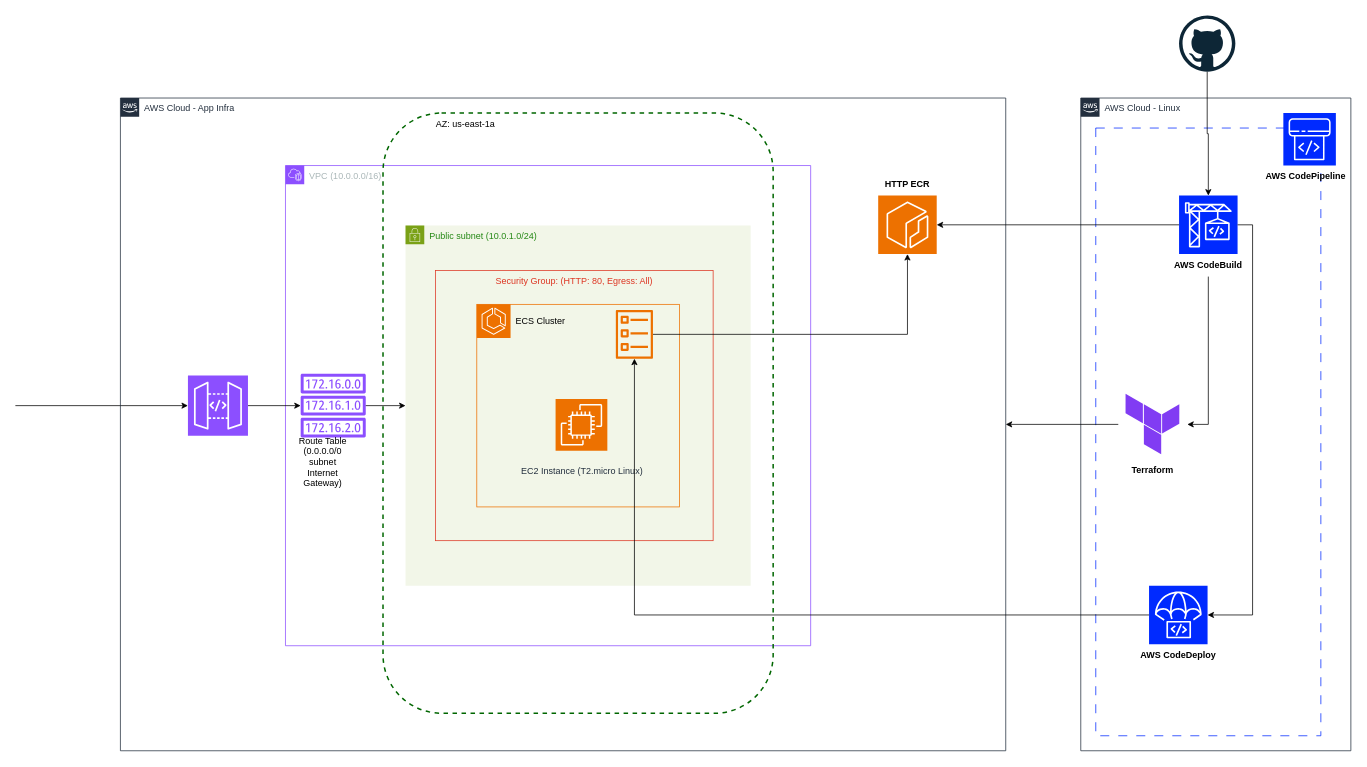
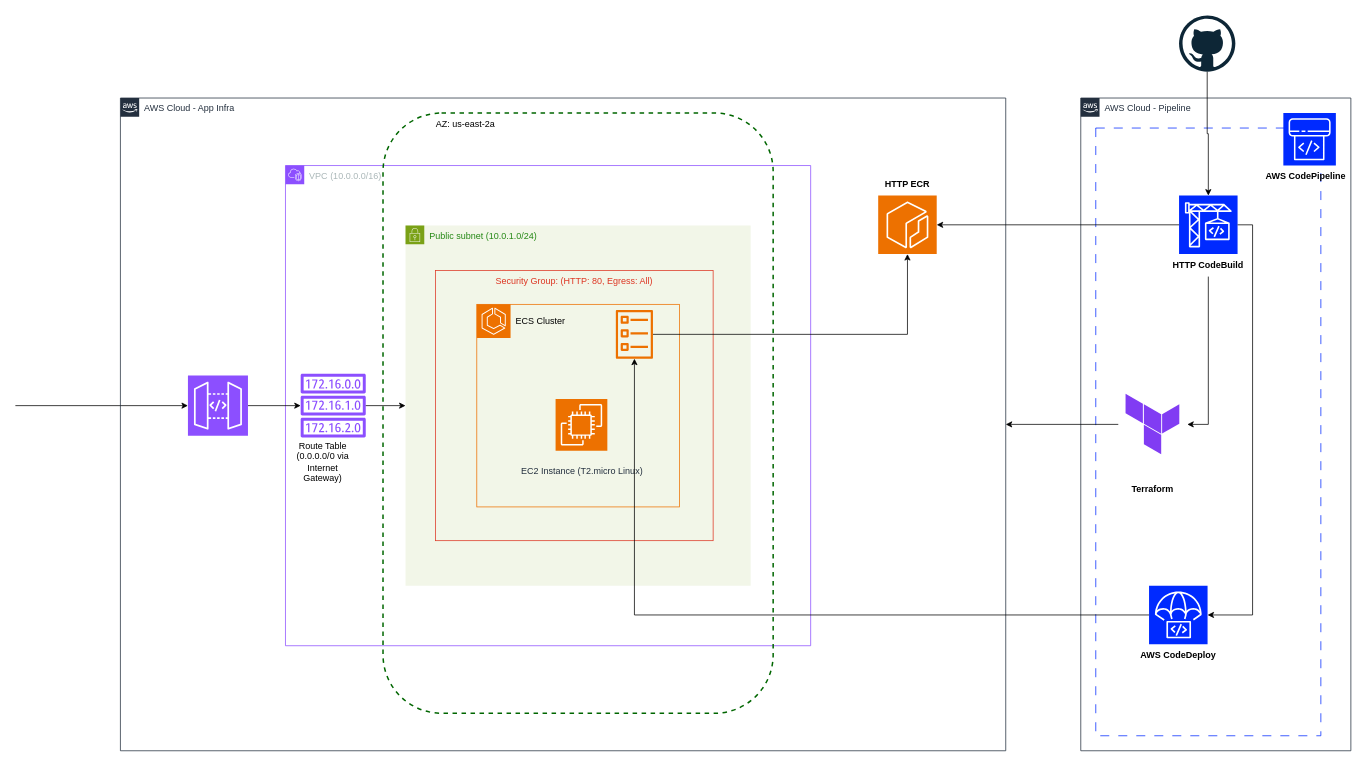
- <mxCell id="19" value="AWS Cloud - Linux" style="points=[[0,0],[0.25,0],[0.5,0],[0.75,0],[1,0],[1,0.25],[1,0.5],[1,0.75],[1,1],[0.75,1],[0.5,1],[0.25,1],[0,1],[0,0.75],[0,0.5],[0,0.25]];outlineConnect=0;gradientColor=none;html=1;whiteSpace=wrap;fontSize=12;fontStyle=0;container=1;pointerEvents=0;collapsible=0;recursiveResize=0;shape=mxgraph.aws4.group;grIcon=mxgraph.aws4.group_aws_cloud_alt;strokeColor=#232F3E;fillColor=none;verticalAlign=top;align=left;spacingLeft=30;fontColor=#232F3E;dashed=0;" vertex="1" parent="1"><mxGeometry x="1440" y="130" width="360" height="870" as="geometry" /></mxCell>
+ <mxCell id="19" value="AWS Cloud - Pipeline" style="points=[[0,0],[0.25,0],[0.5,0],[0.75,0],[1,0],[1,0.25],[1,0.5],[1,0.75],[1,1],[0.75,1],[0.5,1],[0.25,1],[0,1],[0,0.75],[0,0.5],[0,0.25]];outlineConnect=0;gradientColor=none;html=1;whiteSpace=wrap;fontSize=12;fontStyle=0;container=1;pointerEvents=0;collapsible=0;recursiveResize=0;shape=mxgraph.aws4.group;grIcon=mxgraph.aws4.group_aws_cloud_alt;strokeColor=#232F3E;fillColor=none;verticalAlign=top;align=left;spacingLeft=30;fontColor=#232F3E;dashed=0;" vertex="1" parent="1"><mxGeometry x="1440" y="130" width="360" height="870" as="geometry" /></mxCell>
- <mxCell id="5" value="AZ:&amp;nbsp;us-east-1a" style="text;html=1;align=center;verticalAlign=middle;whiteSpace=wrap;rounded=0;" vertex="1" parent="2"><mxGeometry x="150" y="-70" width="180" height="30" as="geometry" /></mxCell>
+ <mxCell id="5" value="AZ:&amp;nbsp;us-east-2a" style="text;html=1;align=center;verticalAlign=middle;whiteSpace=wrap;rounded=0;" vertex="1" parent="2"><mxGeometry x="150" y="-70" width="180" height="30" as="geometry" /></mxCell>
- <mxCell id="29" value="AWS CodeBuild" style="text;html=1;align=center;verticalAlign=middle;whiteSpace=wrap;rounded=0;fontStyle=1" vertex="1" parent="19"><mxGeometry x="110" y="208" width="120" height="30" as="geometry" /></mxCell>
+ <mxCell id="29" value="HTTP CodeBuild" style="text;html=1;align=center;verticalAlign=middle;whiteSpace=wrap;rounded=0;fontStyle=1" vertex="1" parent="19"><mxGeometry x="110" y="208" width="120" height="30" as="geometry" /></mxCell>
- <mxCell id="15" value="Route Table (0.0.0.0/0 subnet Internet Gateway)" style="text;html=1;align=center;verticalAlign=middle;whiteSpace=wrap;rounded=0;" vertex="1" parent="1"><mxGeometry x="390" y="550" width="80" height="130" as="geometry" /></mxCell>
+ <mxCell id="15" value="Route Table (0.0.0.0/0 via Internet Gateway)" style="text;html=1;align=center;verticalAlign=middle;whiteSpace=wrap;rounded=0;" vertex="1" parent="1"><mxGeometry x="390" y="550" width="80" height="130" as="geometry" /></mxCell>
- <mxCell id="30" value="Terraform" style="text;html=1;align=center;verticalAlign=middle;whiteSpace=wrap;rounded=0;fontStyle=1" vertex="1" parent="19"><mxGeometry x="36" y="481" width="120" height="30" as="geometry" /></mxCell>
+ <mxCell id="30" value="Terraform" style="text;html=1;align=center;verticalAlign=middle;whiteSpace=wrap;rounded=0;fontStyle=1" vertex="1" parent="19"><mxGeometry x="36" y="506" width="120" height="30" as="geometry" /></mxCell>
